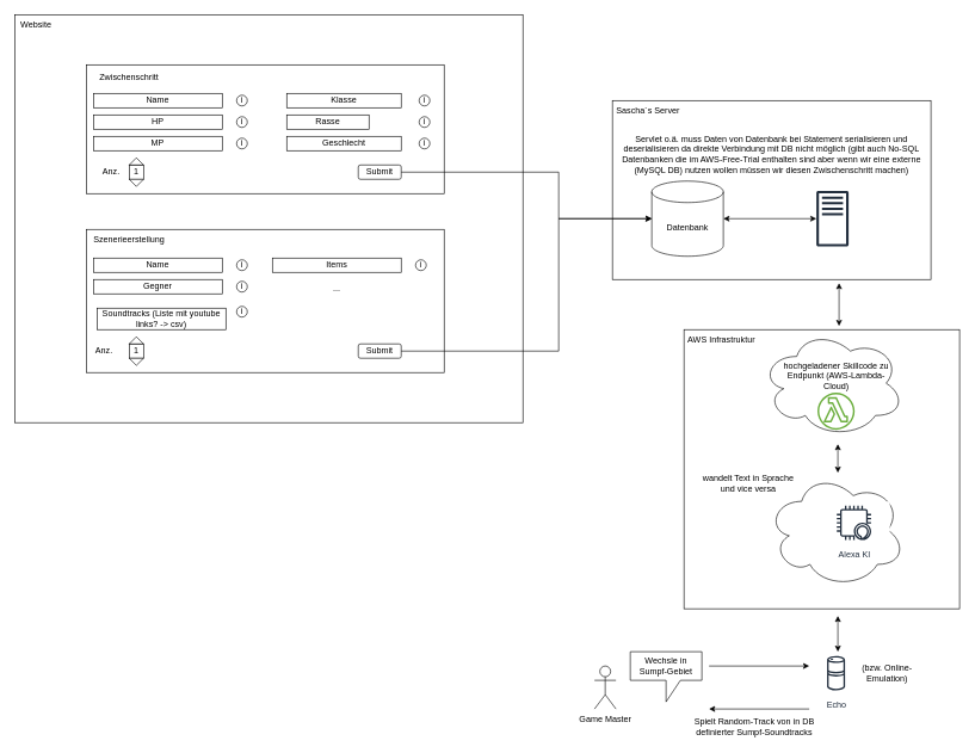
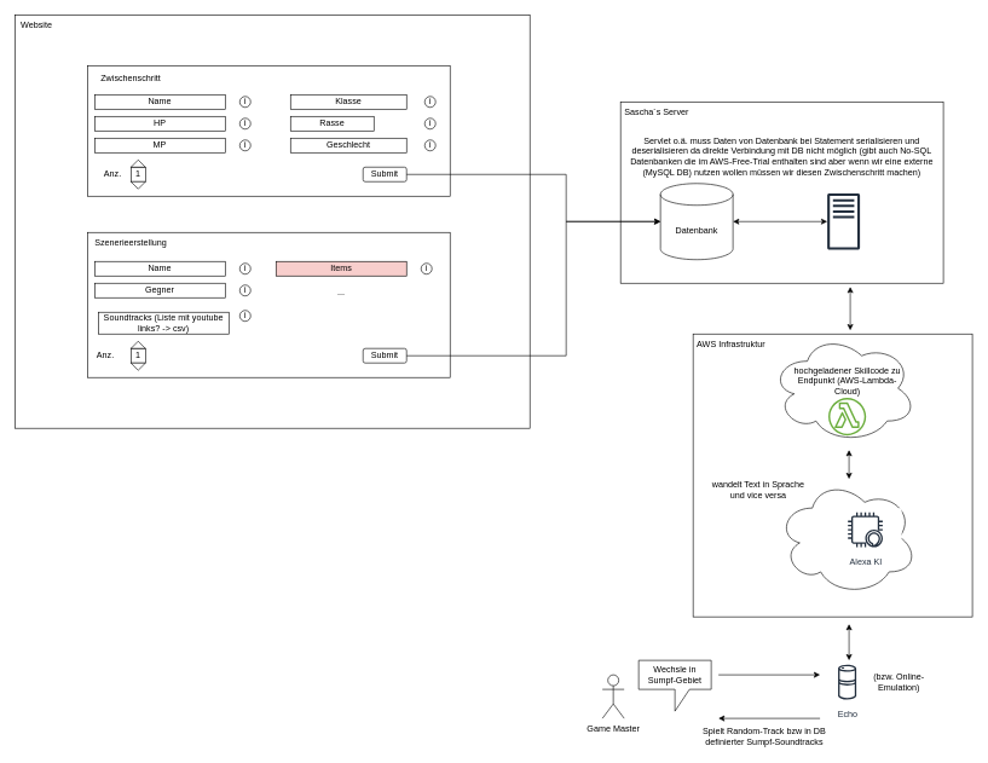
- <mxCell id="32" value="Items" style="rounded=0;whiteSpace=wrap;html=1;" vertex="1" parent="1"><mxGeometry x="380" y="360" width="180" height="20" as="geometry" /></mxCell>
+ <mxCell id="32" value="Items" style="rounded=0;whiteSpace=wrap;html=1;fillColor=#f8cecc;" vertex="1" parent="1"><mxGeometry x="380" y="360" width="180" height="20" as="geometry" /></mxCell>
- <mxCell id="64" value="Spielt Random-Track von in DB definierter Sumpf-Soundtracks" style="text;html=1;strokeColor=none;fillColor=none;align=center;verticalAlign=middle;whiteSpace=wrap;rounded=0;" vertex="1" parent="1"><mxGeometry x="950" y="1000" width="207" height="30" as="geometry" /></mxCell>
+ <mxCell id="64" value="Spielt Random-Track bzw in DB definierter Sumpf-Soundtracks" style="text;html=1;strokeColor=none;fillColor=none;align=center;verticalAlign=middle;whiteSpace=wrap;rounded=0;" vertex="1" parent="1"><mxGeometry x="950" y="1000" width="207" height="30" as="geometry" /></mxCell>
